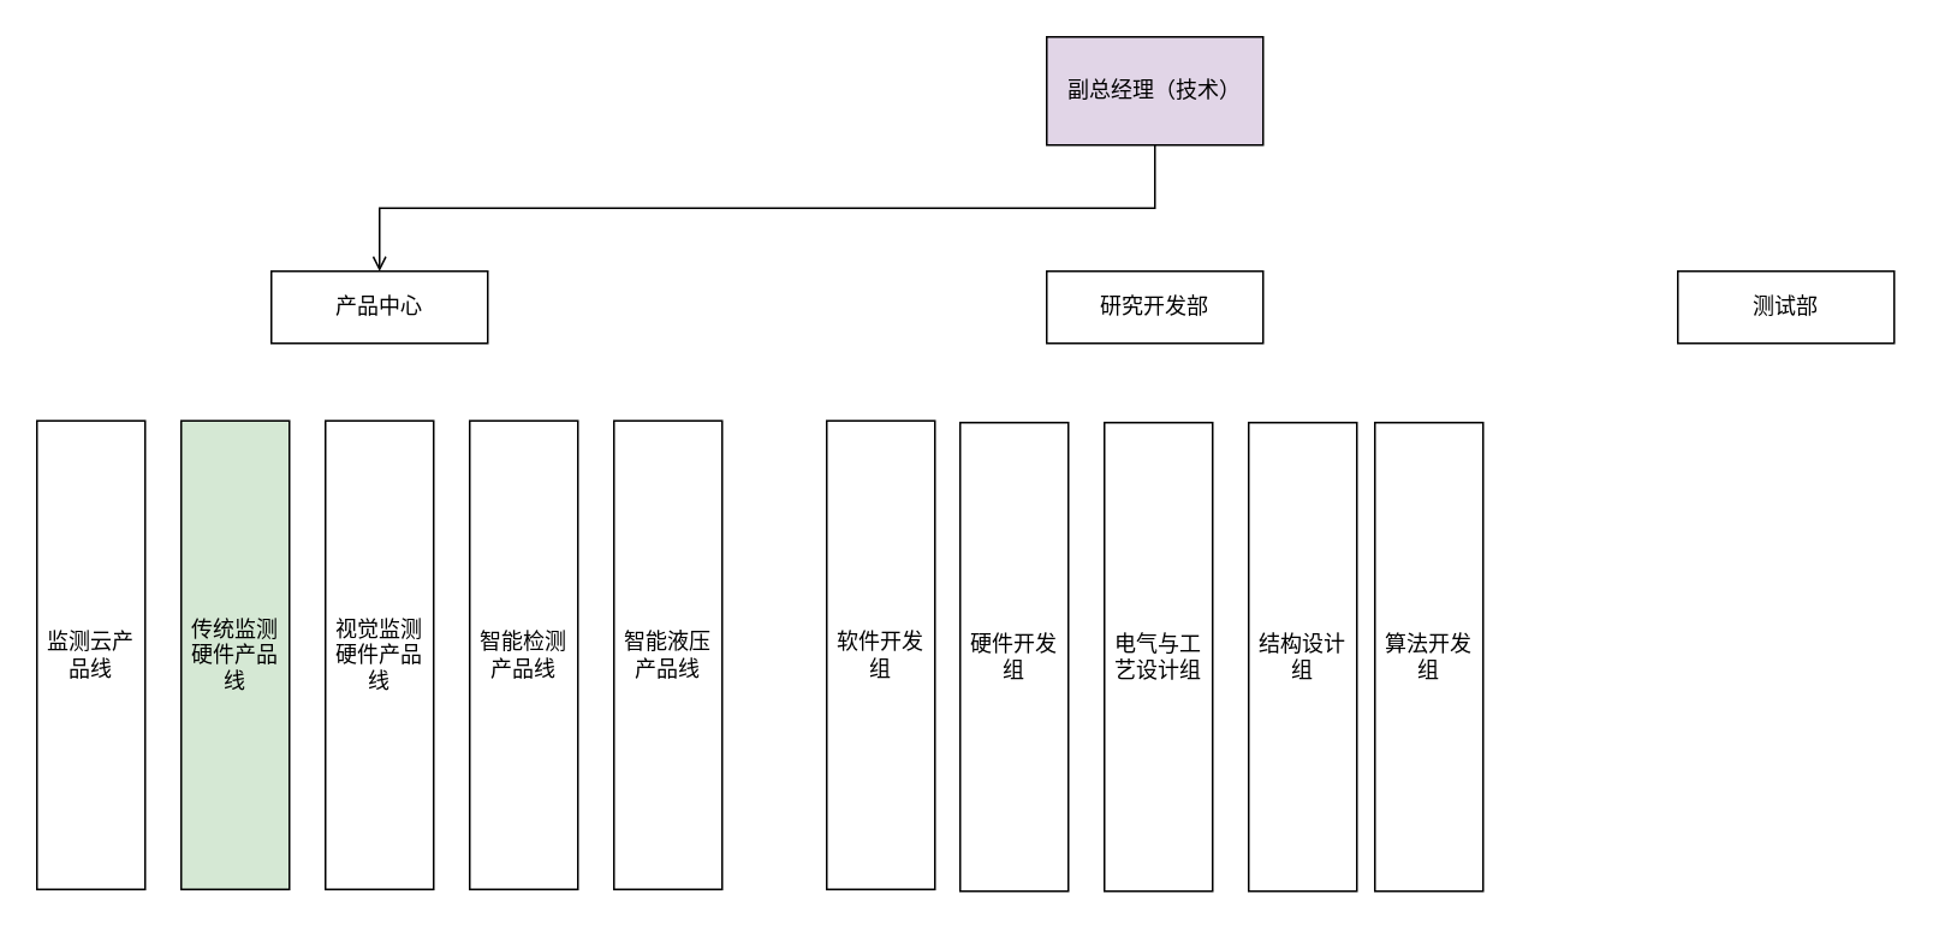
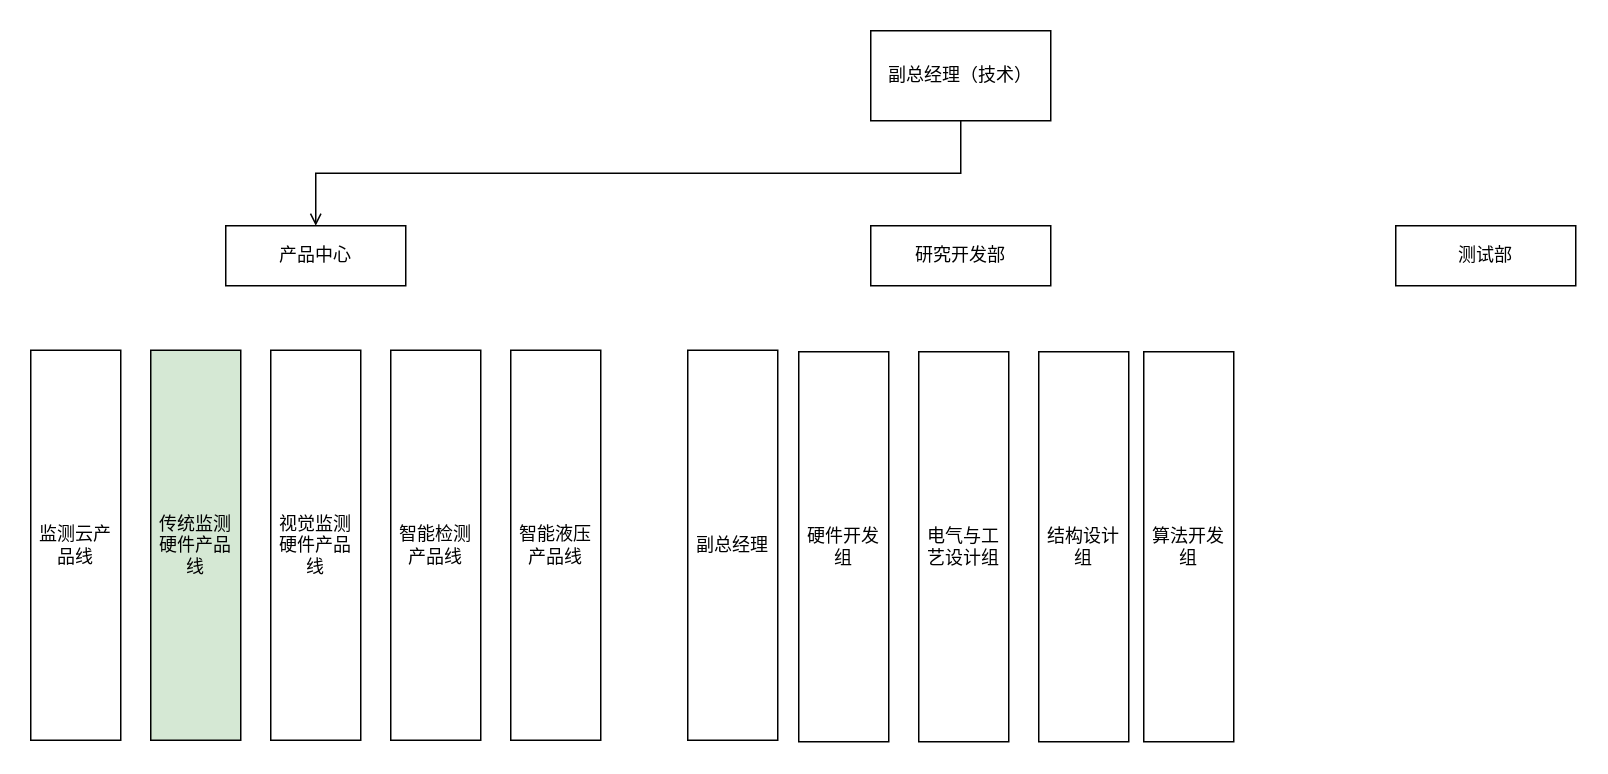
- <mxCell id="3" value="副总经理（技术）" style="rounded=0;whiteSpace=wrap;html=1;fillColor=#e1d5e7;" vertex="1" parent="1"><mxGeometry x="580" y="20" width="120" height="60" as="geometry" /></mxCell>
+ <mxCell id="3" value="副总经理（技术）" style="rounded=0;whiteSpace=wrap;html=1;" vertex="1" parent="1"><mxGeometry x="580" y="20" width="120" height="60" as="geometry" /></mxCell>
- <mxCell id="12" value="软件开发组" style="rounded=0;whiteSpace=wrap;html=1;" vertex="1" parent="1"><mxGeometry x="458" y="233" width="60" height="260" as="geometry" /></mxCell>
+ <mxCell id="12" value="副总经理" style="rounded=0;whiteSpace=wrap;html=1;" vertex="1" parent="1"><mxGeometry x="458" y="233" width="60" height="260" as="geometry" /></mxCell>
